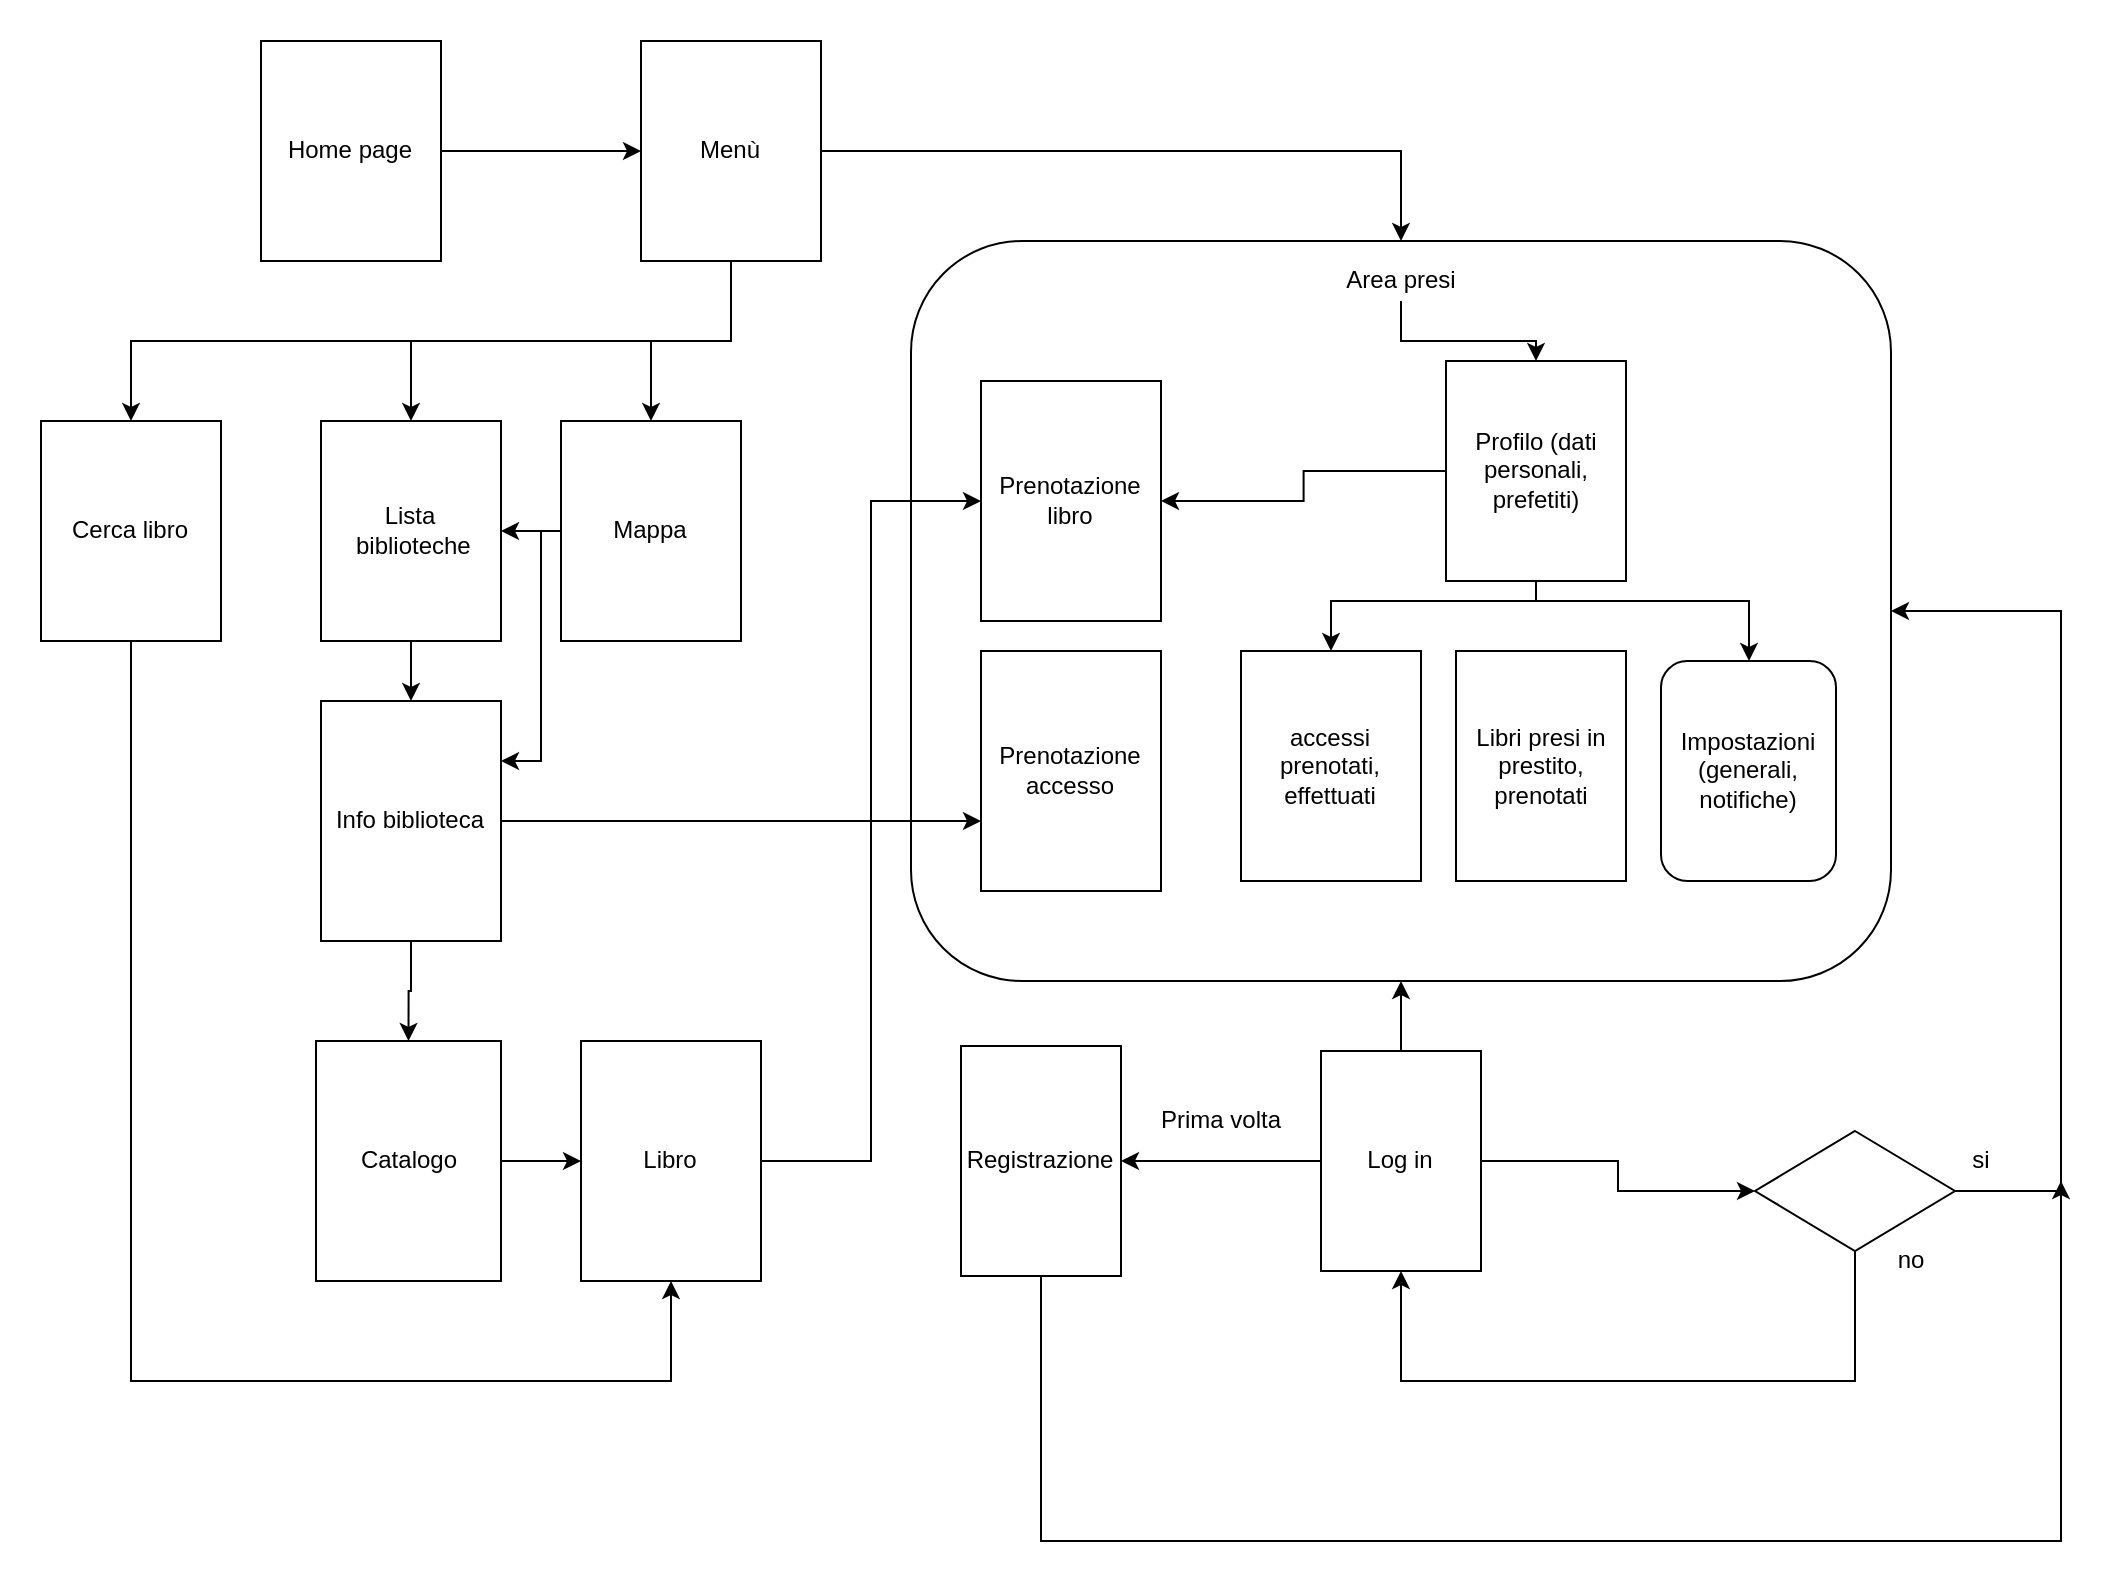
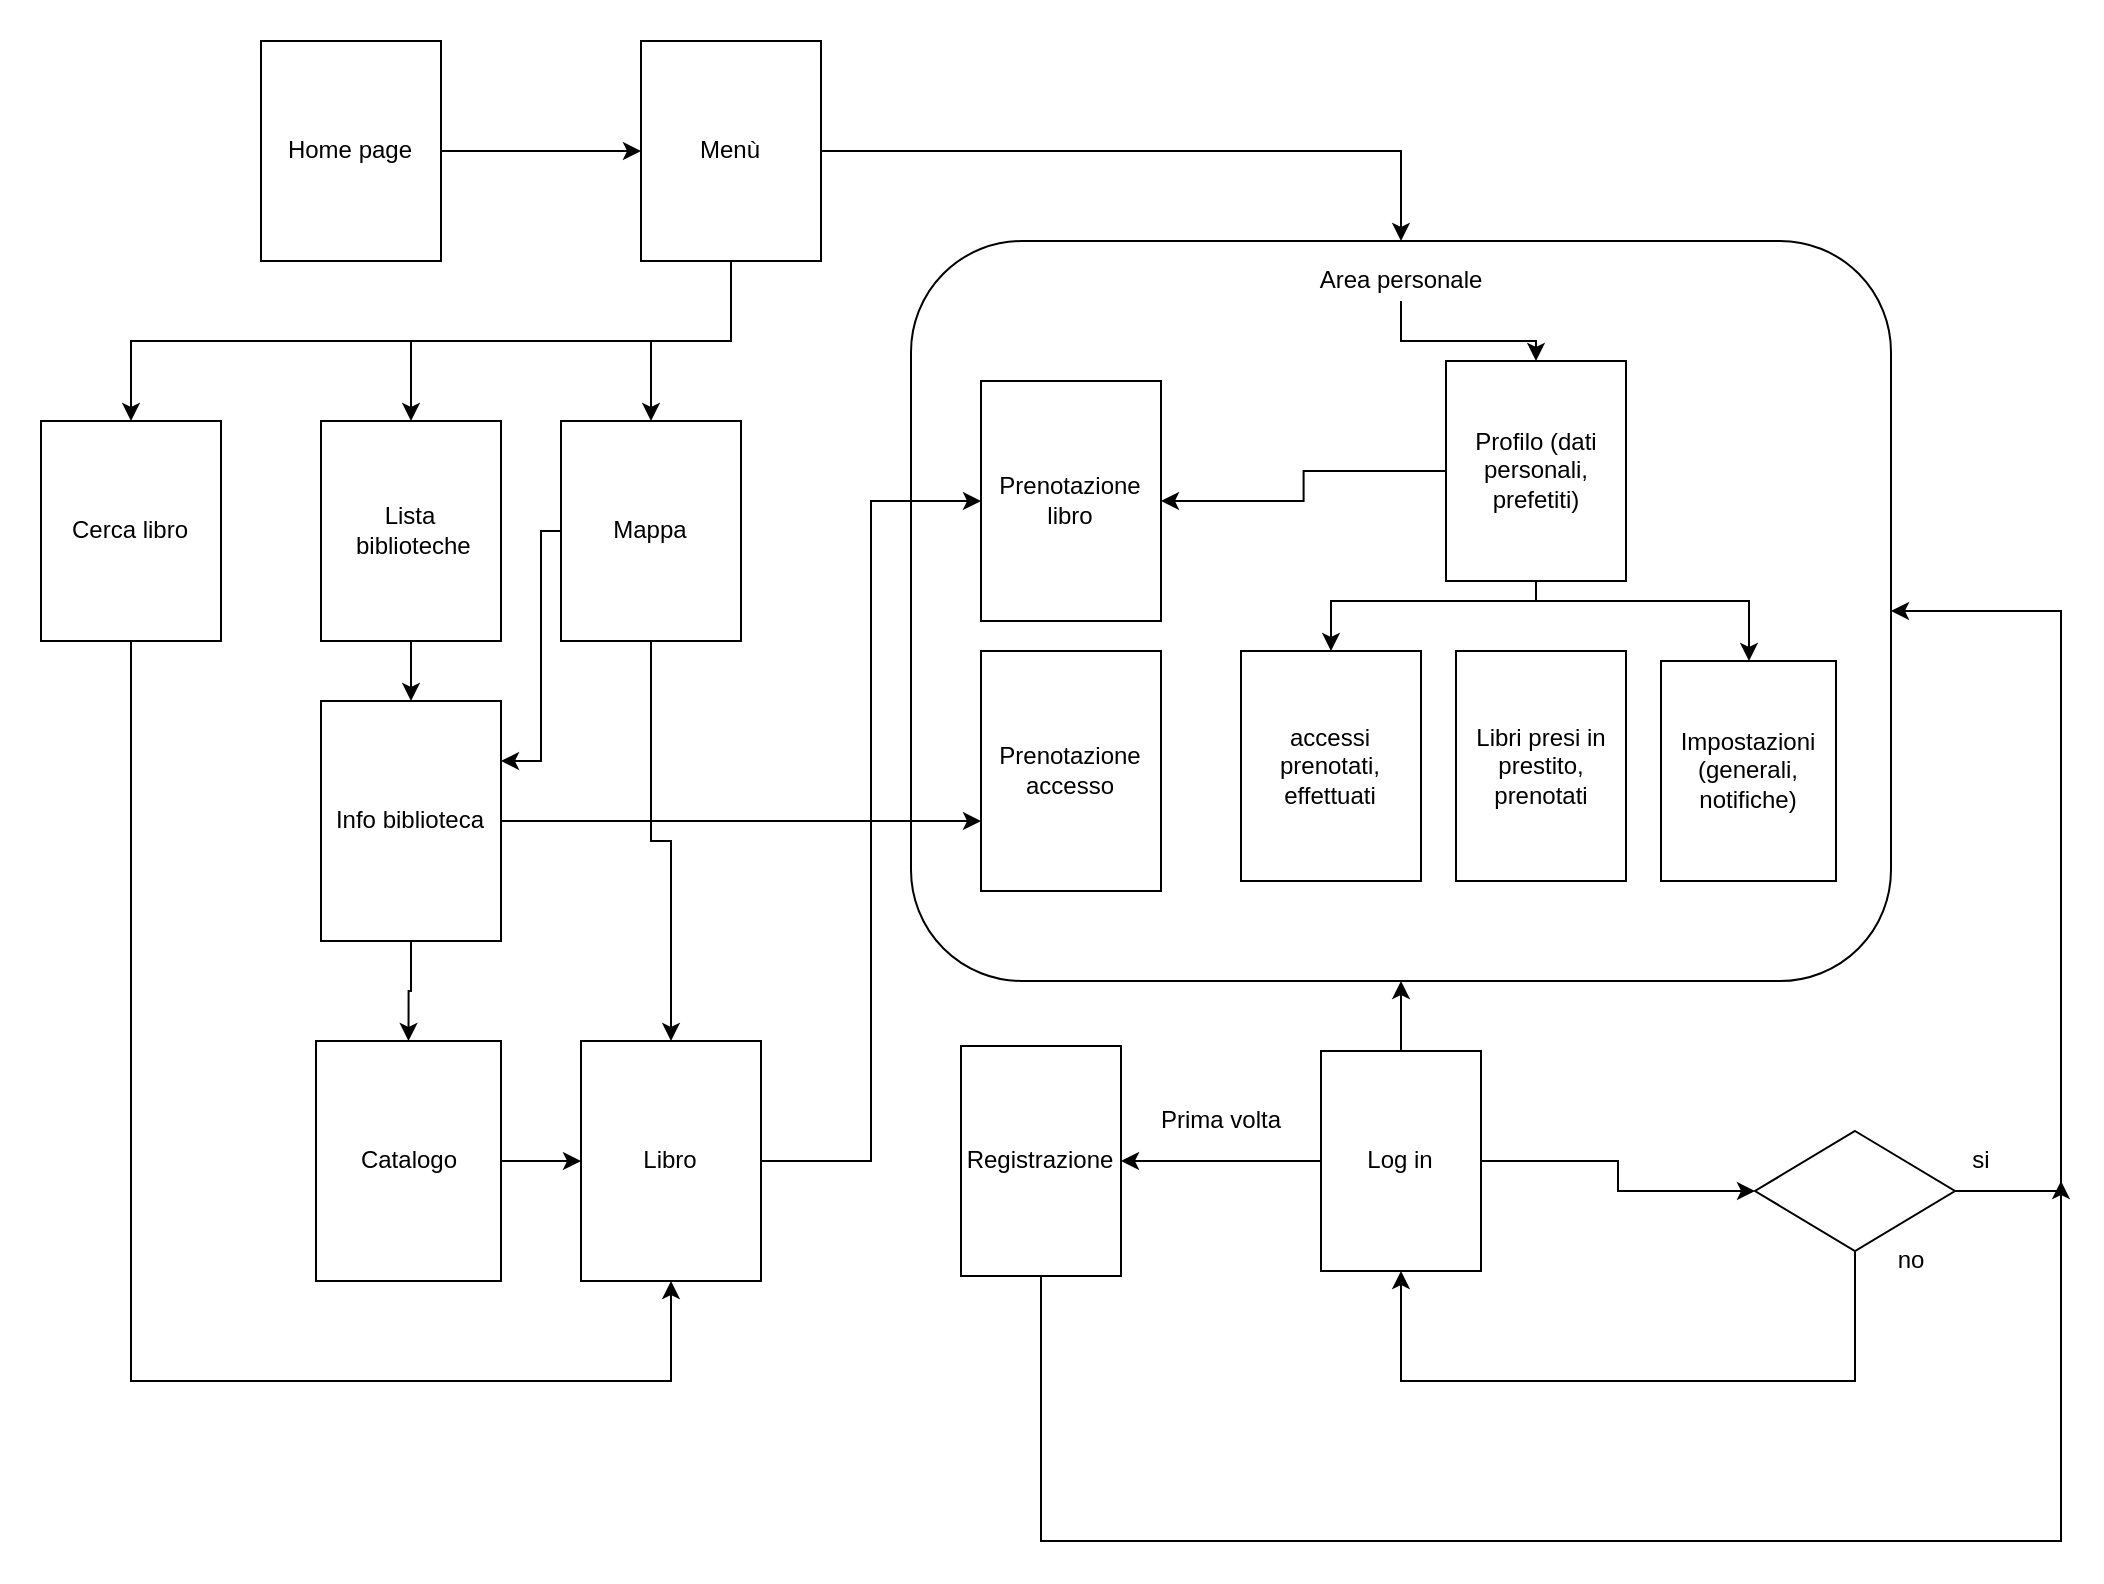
- <mxCell id="18" value="Area presi" style="text;html=1;align=center;verticalAlign=middle;resizable=0;points=[];autosize=1;" parent="1" vertex="1"><mxGeometry x="650" y="130" width="100" height="20" as="geometry" /></mxCell>
+ <mxCell id="18" value="Area personale" style="text;html=1;align=center;verticalAlign=middle;resizable=0;points=[];autosize=1;" parent="1" vertex="1"><mxGeometry x="650" y="130" width="100" height="20" as="geometry" /></mxCell>
- <mxCell id="10" style="edgeStyle=orthogonalEdgeStyle;rounded=0;orthogonalLoop=1;jettySize=auto;html=1;" parent="1" source="11" target="14" edge="1"><mxGeometry relative="1" as="geometry" /></mxCell>
+ <mxCell id="10" style="edgeStyle=orthogonalEdgeStyle;rounded=0;orthogonalLoop=1;jettySize=auto;html=1;" parent="1" source="11" target="41" edge="1"><mxGeometry relative="1" as="geometry" /></mxCell>
- <mxCell id="32" value="Impostazioni (generali, notifiche)" style="whiteSpace=wrap;html=1;rounded=1;" parent="1" vertex="1"><mxGeometry x="830" y="330" width="87.5" height="110" as="geometry" /></mxCell>
+ <mxCell id="32" value="Impostazioni (generali, notifiche)" style="rounded=0;whiteSpace=wrap;html=1;" parent="1" vertex="1"><mxGeometry x="830" y="330" width="87.5" height="110" as="geometry" /></mxCell>
